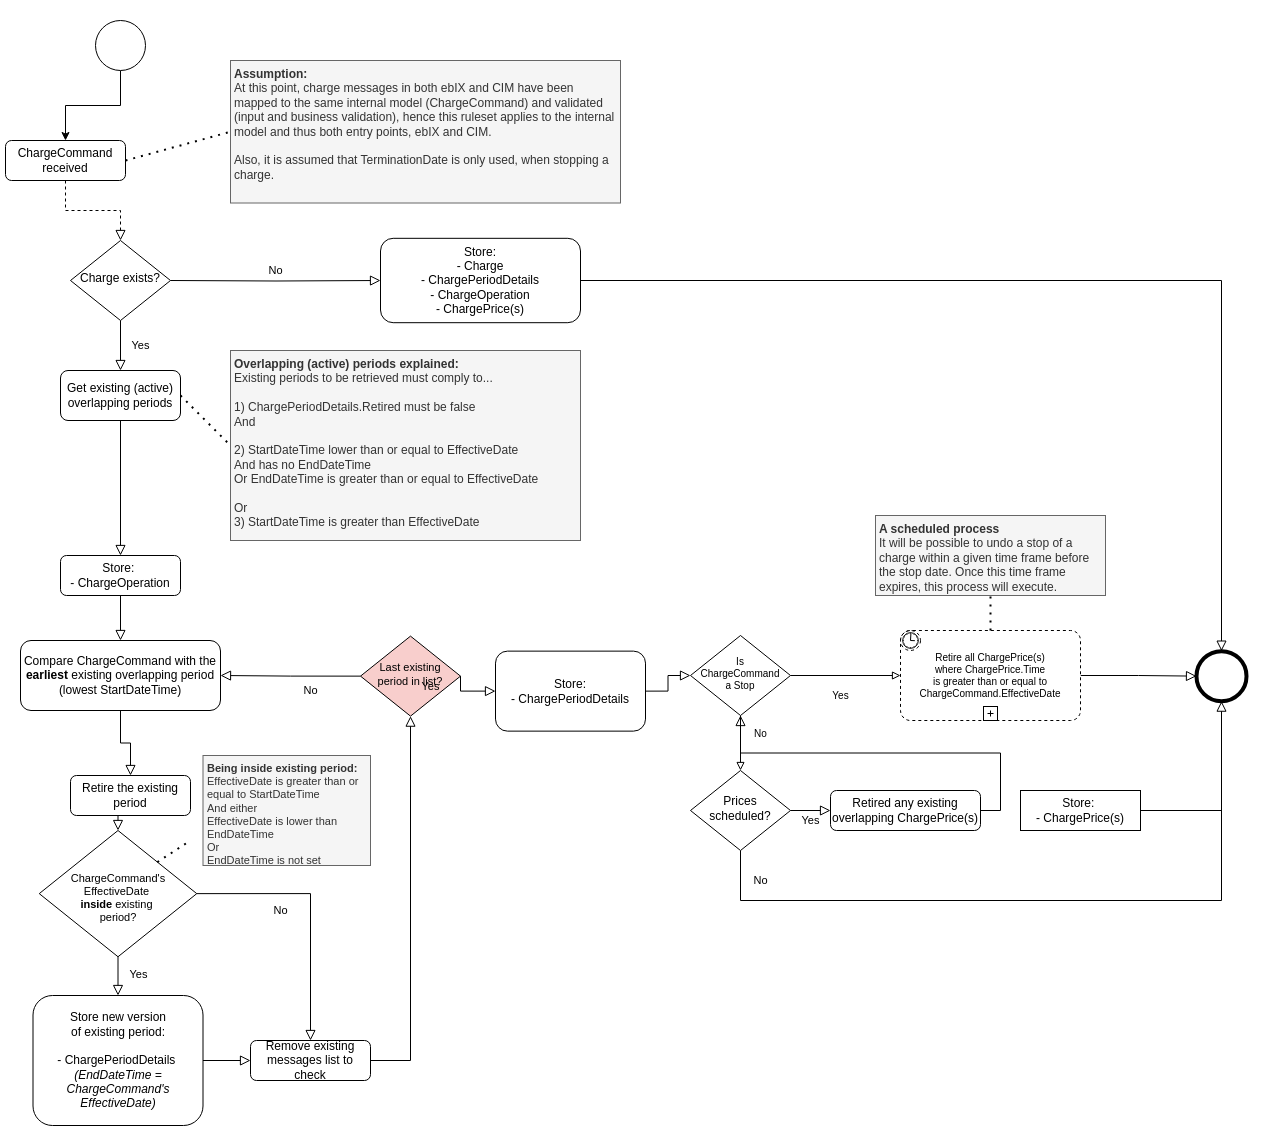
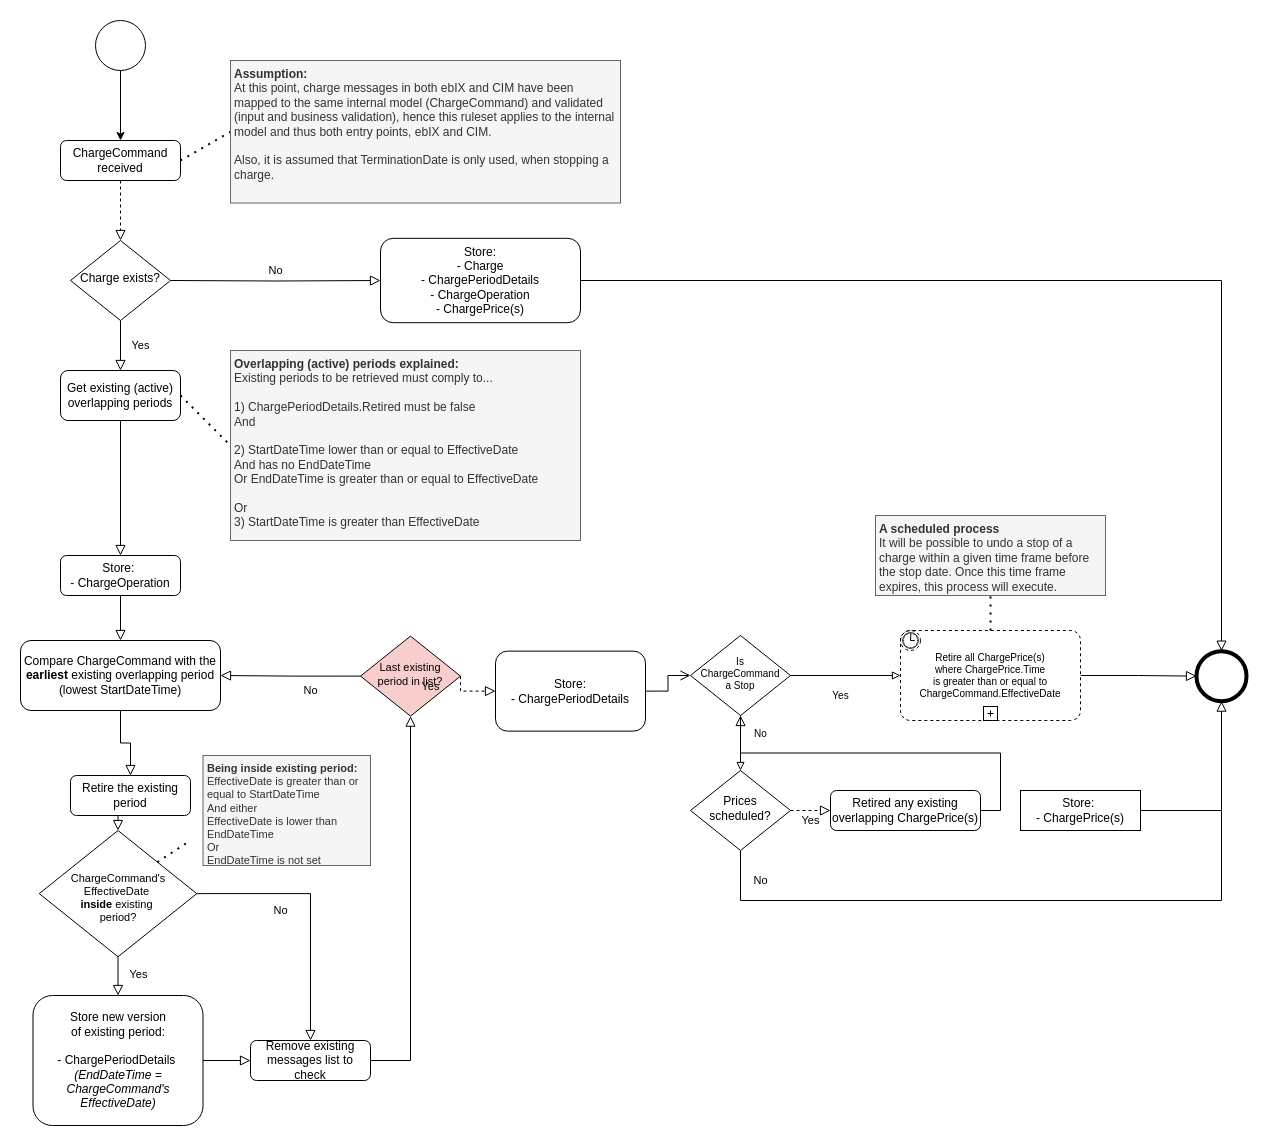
- <mxCell id="3" value="ChargeCommand&lt;br&gt;received" style="rounded=1;whiteSpace=wrap;html=1;fontSize=12;glass=0;strokeWidth=1;shadow=0;" parent="1" vertex="1"><mxGeometry x="5" y="140" width="120" height="40" as="geometry" /></mxCell>
+ <mxCell id="3" value="ChargeCommand&lt;br&gt;received" style="rounded=1;whiteSpace=wrap;html=1;fontSize=12;glass=0;strokeWidth=1;shadow=0;" parent="1" vertex="1"><mxGeometry x="60" y="140" width="120" height="40" as="geometry" /></mxCell>
- <mxCell id="34" value="" style="rounded=0;html=1;jettySize=auto;orthogonalLoop=1;fontSize=11;endArrow=block;endFill=0;endSize=8;strokeWidth=1;shadow=0;labelBackgroundColor=none;edgeStyle=orthogonalEdgeStyle;exitX=1;exitY=0.5;exitDx=0;exitDy=0;entryX=0;entryY=0.5;entryDx=0;entryDy=0;" parent="1" source="28" target="46" edge="1"><mxGeometry y="20" relative="1" as="geometry"><mxPoint as="offset" /><mxPoint x="680" y="700" as="targetPoint" /><mxPoint x="680" y="270" as="sourcePoint" /></mxGeometry></mxCell>
+ <mxCell id="34" value="" style="rounded=0;html=1;jettySize=auto;orthogonalLoop=1;fontSize=11;endArrow=open;endFill=0;endSize=8;strokeWidth=1;shadow=0;labelBackgroundColor=none;edgeStyle=orthogonalEdgeStyle;exitX=1;exitY=0.5;exitDx=0;exitDy=0;entryX=0;entryY=0.5;entryDx=0;entryDy=0;" parent="1" source="28" target="46" edge="1"><mxGeometry y="20" relative="1" as="geometry"><mxPoint as="offset" /><mxPoint x="680" y="700" as="targetPoint" /><mxPoint x="680" y="270" as="sourcePoint" /></mxGeometry></mxCell>
- <mxCell id="20" value="Yes" style="edgeStyle=orthogonalEdgeStyle;rounded=0;html=1;jettySize=auto;orthogonalLoop=1;fontSize=11;endArrow=block;endFill=0;endSize=8;strokeWidth=1;shadow=0;labelBackgroundColor=none;exitX=1;exitY=0.5;exitDx=0;exitDy=0;entryX=0;entryY=0.5;entryDx=0;entryDy=0;" parent="1" source="16" target="28" edge="1"><mxGeometry x="-0.601" y="-30" relative="1" as="geometry"><mxPoint as="offset" /><mxPoint x="390" y="1390" as="sourcePoint" /><mxPoint x="560" y="700" as="targetPoint" /><Array as="points"><mxPoint x="460" y="675" /><mxPoint x="460" y="675" /></Array></mxGeometry></mxCell>
+ <mxCell id="20" value="Yes" style="edgeStyle=orthogonalEdgeStyle;rounded=0;html=1;jettySize=auto;orthogonalLoop=1;fontSize=11;endArrow=block;endFill=0;endSize=8;strokeWidth=1;shadow=0;labelBackgroundColor=none;exitX=1;exitY=0.5;exitDx=0;exitDy=0;entryX=0;entryY=0.5;entryDx=0;entryDy=0;dashed=1;" parent="1" source="16" target="28" edge="1"><mxGeometry x="-0.601" y="-30" relative="1" as="geometry"><mxPoint as="offset" /><mxPoint x="390" y="1390" as="sourcePoint" /><mxPoint x="560" y="700" as="targetPoint" /><Array as="points"><mxPoint x="460" y="675" /><mxPoint x="460" y="675" /></Array></mxGeometry></mxCell>
- <mxCell id="35" value="Yes" style="edgeStyle=orthogonalEdgeStyle;rounded=0;html=1;jettySize=auto;orthogonalLoop=1;fontSize=11;endArrow=block;endFill=0;endSize=8;strokeWidth=1;shadow=0;labelBackgroundColor=none;exitX=1;exitY=0.5;exitDx=0;exitDy=0;entryX=0;entryY=0.5;entryDx=0;entryDy=0;" parent="1" source="31" target="33" edge="1"><mxGeometry y="-10" relative="1" as="geometry"><mxPoint as="offset" /><mxPoint x="998" y="439.99" as="sourcePoint" /><mxPoint x="1268" y="514.99" as="targetPoint" /></mxGeometry></mxCell>
+ <mxCell id="35" value="Yes" style="edgeStyle=orthogonalEdgeStyle;rounded=0;html=1;jettySize=auto;orthogonalLoop=1;fontSize=11;endArrow=block;endFill=0;endSize=8;strokeWidth=1;shadow=0;labelBackgroundColor=none;exitX=1;exitY=0.5;exitDx=0;exitDy=0;entryX=0;entryY=0.5;entryDx=0;entryDy=0;dashed=1;" parent="1" source="31" target="33" edge="1"><mxGeometry y="-10" relative="1" as="geometry"><mxPoint as="offset" /><mxPoint x="998" y="439.99" as="sourcePoint" /><mxPoint x="1268" y="514.99" as="targetPoint" /></mxGeometry></mxCell>
